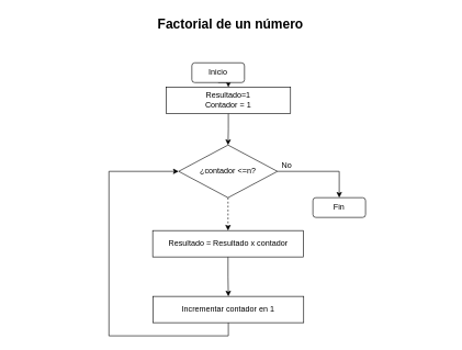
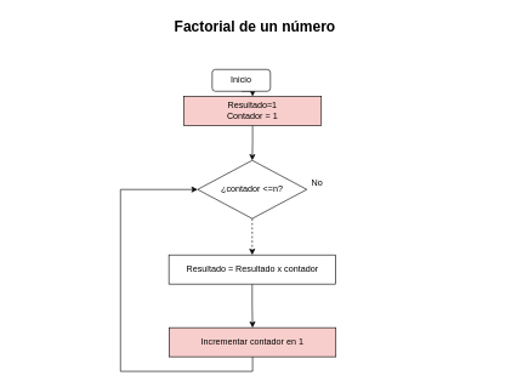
- <mxCell id="6" value="Resultado=1&lt;div&gt;Contador = 1&lt;/div&gt;" style="rounded=0;whiteSpace=wrap;html=1;" vertex="1" parent="1"><mxGeometry x="252" y="132" width="189" height="40" as="geometry" /></mxCell>
+ <mxCell id="6" value="Resultado=1&lt;div&gt;Contador = 1&lt;/div&gt;" style="rounded=0;whiteSpace=wrap;html=1;fillColor=#f8cecc;" vertex="1" parent="1"><mxGeometry x="252" y="132" width="189" height="40" as="geometry" /></mxCell>
- <mxCell id="8" style="edgeStyle=orthogonalEdgeStyle;rounded=0;orthogonalLoop=1;jettySize=auto;html=1;exitX=1;exitY=0.5;exitDx=0;exitDy=0;entryX=0.5;entryY=0;entryDx=0;entryDy=0;" edge="1" parent="1" source="10" target="7"><mxGeometry relative="1" as="geometry" /></mxCell>
- <mxCell id="7" value="Fin" style="rounded=1;whiteSpace=wrap;html=1;" vertex="1" parent="1"><mxGeometry x="475" y="300" width="80" height="30" as="geometry" /></mxCell>
- <mxCell id="15" value="Incrementar contador en 1" style="rounded=0;whiteSpace=wrap;html=1;" vertex="1" parent="1"><mxGeometry x="232" y="450" width="229" height="40" as="geometry" /></mxCell>
+ <mxCell id="15" value="Incrementar contador en 1" style="rounded=0;whiteSpace=wrap;html=1;fillColor=#f8cecc;" vertex="1" parent="1"><mxGeometry x="232" y="450" width="229" height="40" as="geometry" /></mxCell>
